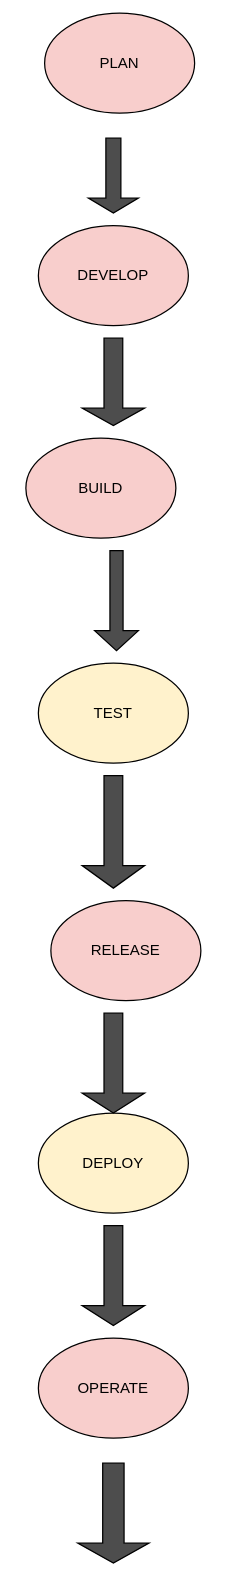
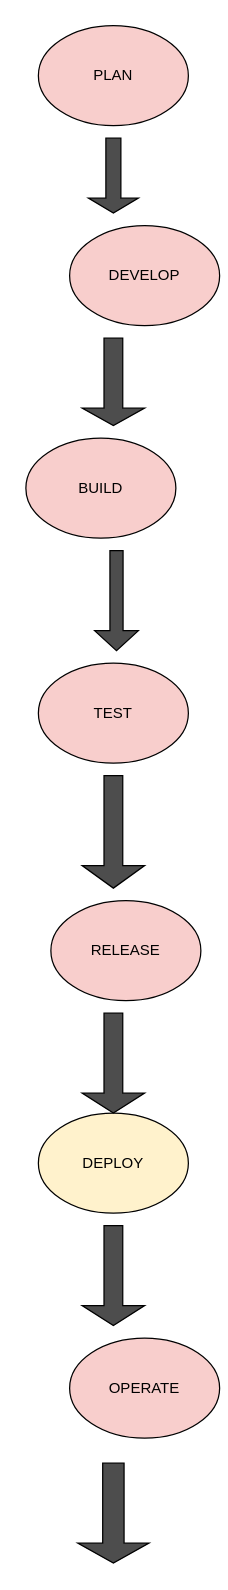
- <mxCell id="2" value="PLAN" style="ellipse;whiteSpace=wrap;html=1;fillColor=#F8CECC;" vertex="1" parent="1"><mxGeometry x="35" y="10" width="120" height="80" as="geometry" /></mxCell>
+ <mxCell id="2" value="PLAN" style="ellipse;whiteSpace=wrap;html=1;fillColor=#F8CECC;" vertex="1" parent="1"><mxGeometry x="30" y="20" width="120" height="80" as="geometry" /></mxCell>
- <mxCell id="3" value="DEVELOP" style="ellipse;whiteSpace=wrap;html=1;fillColor=#F8CECC;" vertex="1" parent="1"><mxGeometry x="30" y="180" width="120" height="80" as="geometry" /></mxCell>
+ <mxCell id="3" value="DEVELOP" style="ellipse;whiteSpace=wrap;html=1;fillColor=#F8CECC;" vertex="1" parent="1"><mxGeometry x="55" y="180" width="120" height="80" as="geometry" /></mxCell>
- <mxCell id="5" value="TEST" style="ellipse;whiteSpace=wrap;html=1;fillColor=#fff2cc;" vertex="1" parent="1"><mxGeometry x="30" y="530" width="120" height="80" as="geometry" /></mxCell>
+ <mxCell id="5" value="TEST" style="ellipse;whiteSpace=wrap;html=1;fillColor=#F8CECC;" vertex="1" parent="1"><mxGeometry x="30" y="530" width="120" height="80" as="geometry" /></mxCell>
- <mxCell id="8" value="OPERATE" style="ellipse;whiteSpace=wrap;html=1;fillColor=#F8CECC;" vertex="1" parent="1"><mxGeometry x="30" y="1070" width="120" height="80" as="geometry" /></mxCell>
+ <mxCell id="8" value="OPERATE" style="ellipse;whiteSpace=wrap;html=1;fillColor=#F8CECC;" vertex="1" parent="1"><mxGeometry x="55" y="1070" width="120" height="80" as="geometry" /></mxCell>
